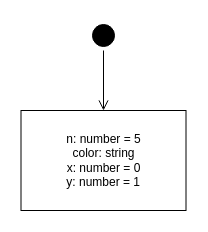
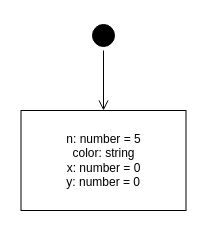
- <mxCell id="4" value="n: number = 5&lt;br&gt;color: string&lt;br&gt;x: number = 0&lt;br&gt;&lt;div style=&quot;text-align: left&quot;&gt;&lt;span&gt;y: number = 1&lt;/span&gt;&lt;/div&gt;" style="rounded=0;whiteSpace=wrap;html=1;" vertex="1" parent="1"><mxGeometry x="20.5" y="110" width="165" height="100" as="geometry" /></mxCell>
+ <mxCell id="4" value="n: number = 5&lt;br&gt;color: string&lt;br&gt;x: number = 0&lt;br&gt;&lt;div style=&quot;text-align: left&quot;&gt;&lt;span&gt;y: number = 0&lt;/span&gt;&lt;/div&gt;" style="rounded=0;whiteSpace=wrap;html=1;" vertex="1" parent="1"><mxGeometry x="20.5" y="110" width="165" height="100" as="geometry" /></mxCell>
